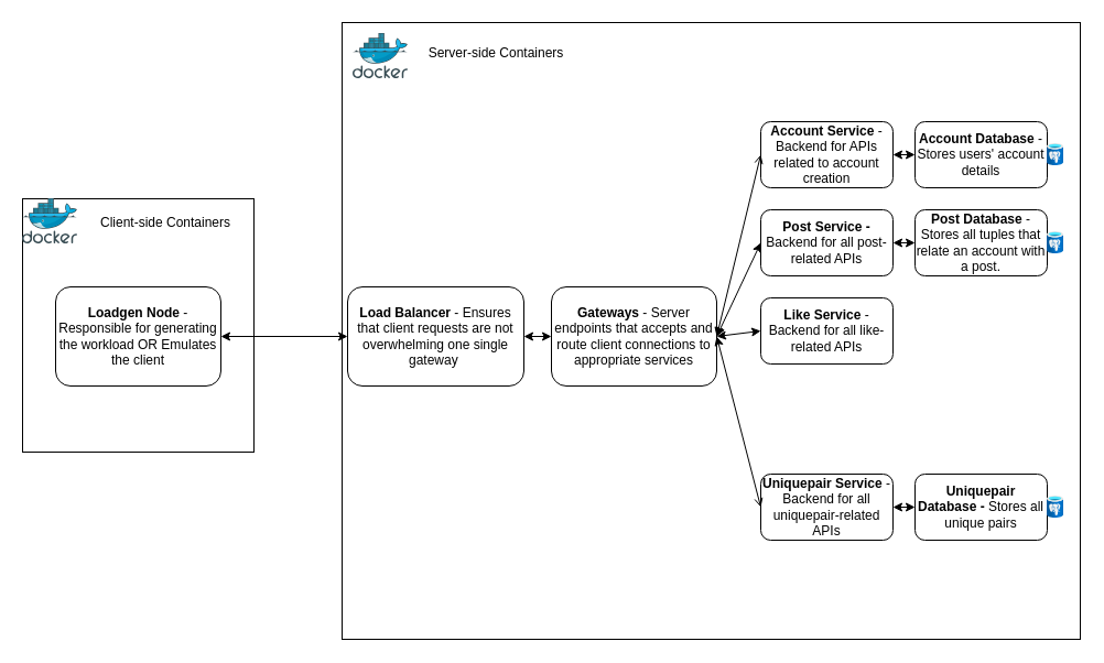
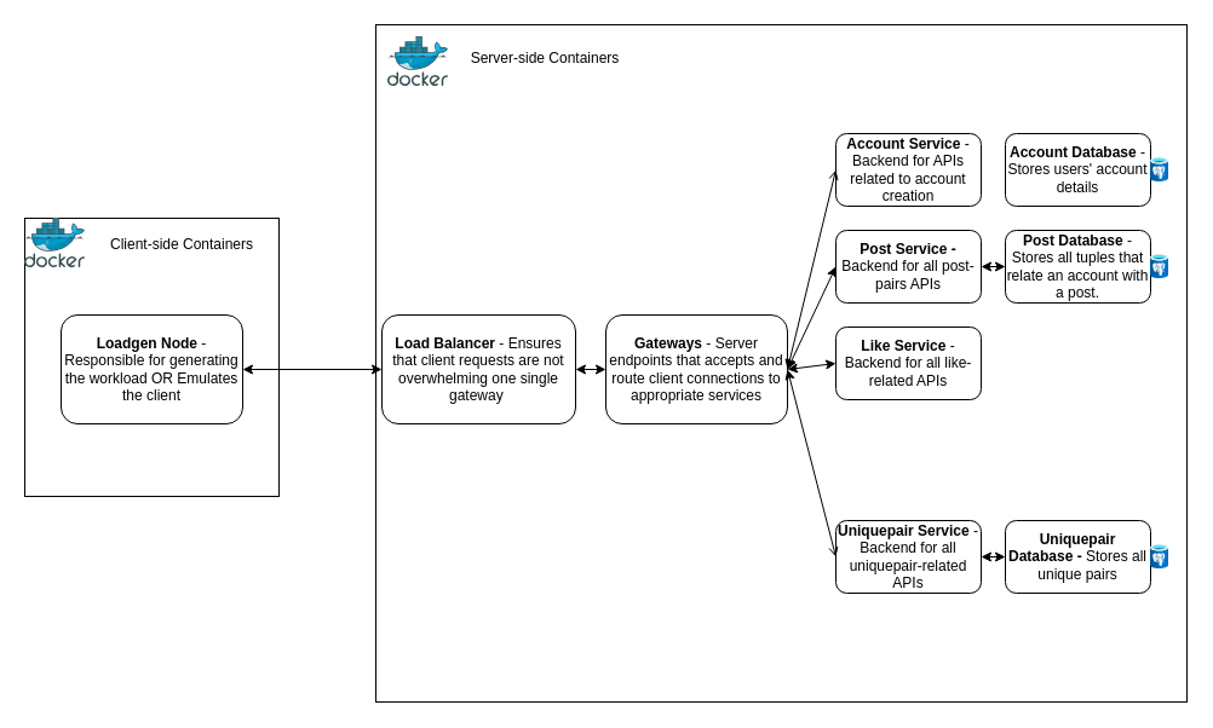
- <mxCell id="22" value="" style="endArrow=classic;startArrow=classic;html=1;rounded=0;entryX=0;entryY=0.5;entryDx=0;entryDy=0;exitX=1;exitY=0.5;exitDx=0;exitDy=0;" parent="1" source="13" target="10" edge="1"><mxGeometry width="50" height="50" relative="1" as="geometry"><mxPoint x="430" y="240" as="sourcePoint" /><mxPoint x="480" y="190" as="targetPoint" /></mxGeometry></mxCell>
- <mxCell id="6" value="&lt;b&gt;Post Service - &lt;/b&gt;Backend for all post-related APIs" style="rounded=1;whiteSpace=wrap;html=1;" parent="1" vertex="1"><mxGeometry x="690" y="190" width="120" height="60" as="geometry" /></mxCell>
+ <mxCell id="6" value="&lt;b&gt;Post Service - &lt;/b&gt;Backend for all post-pairs APIs" style="rounded=1;whiteSpace=wrap;html=1;" parent="1" vertex="1"><mxGeometry x="690" y="190" width="120" height="60" as="geometry" /></mxCell>
